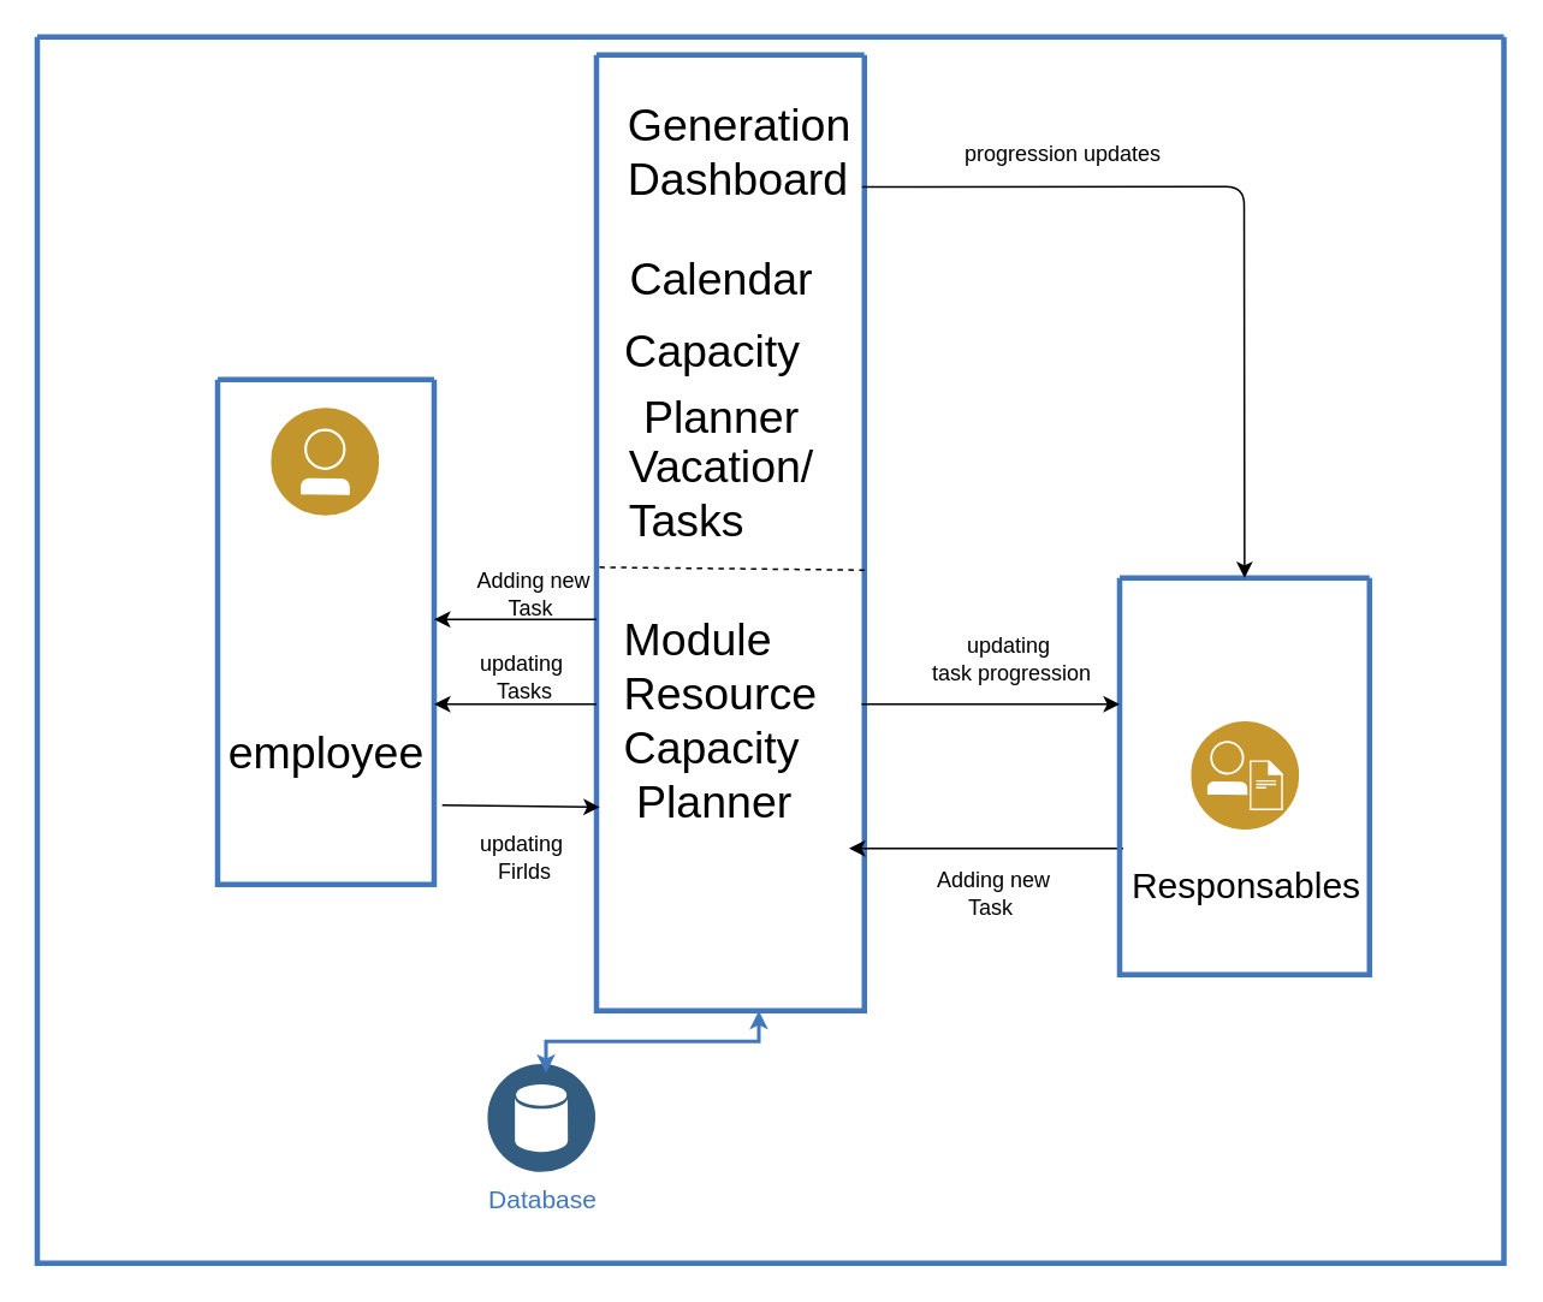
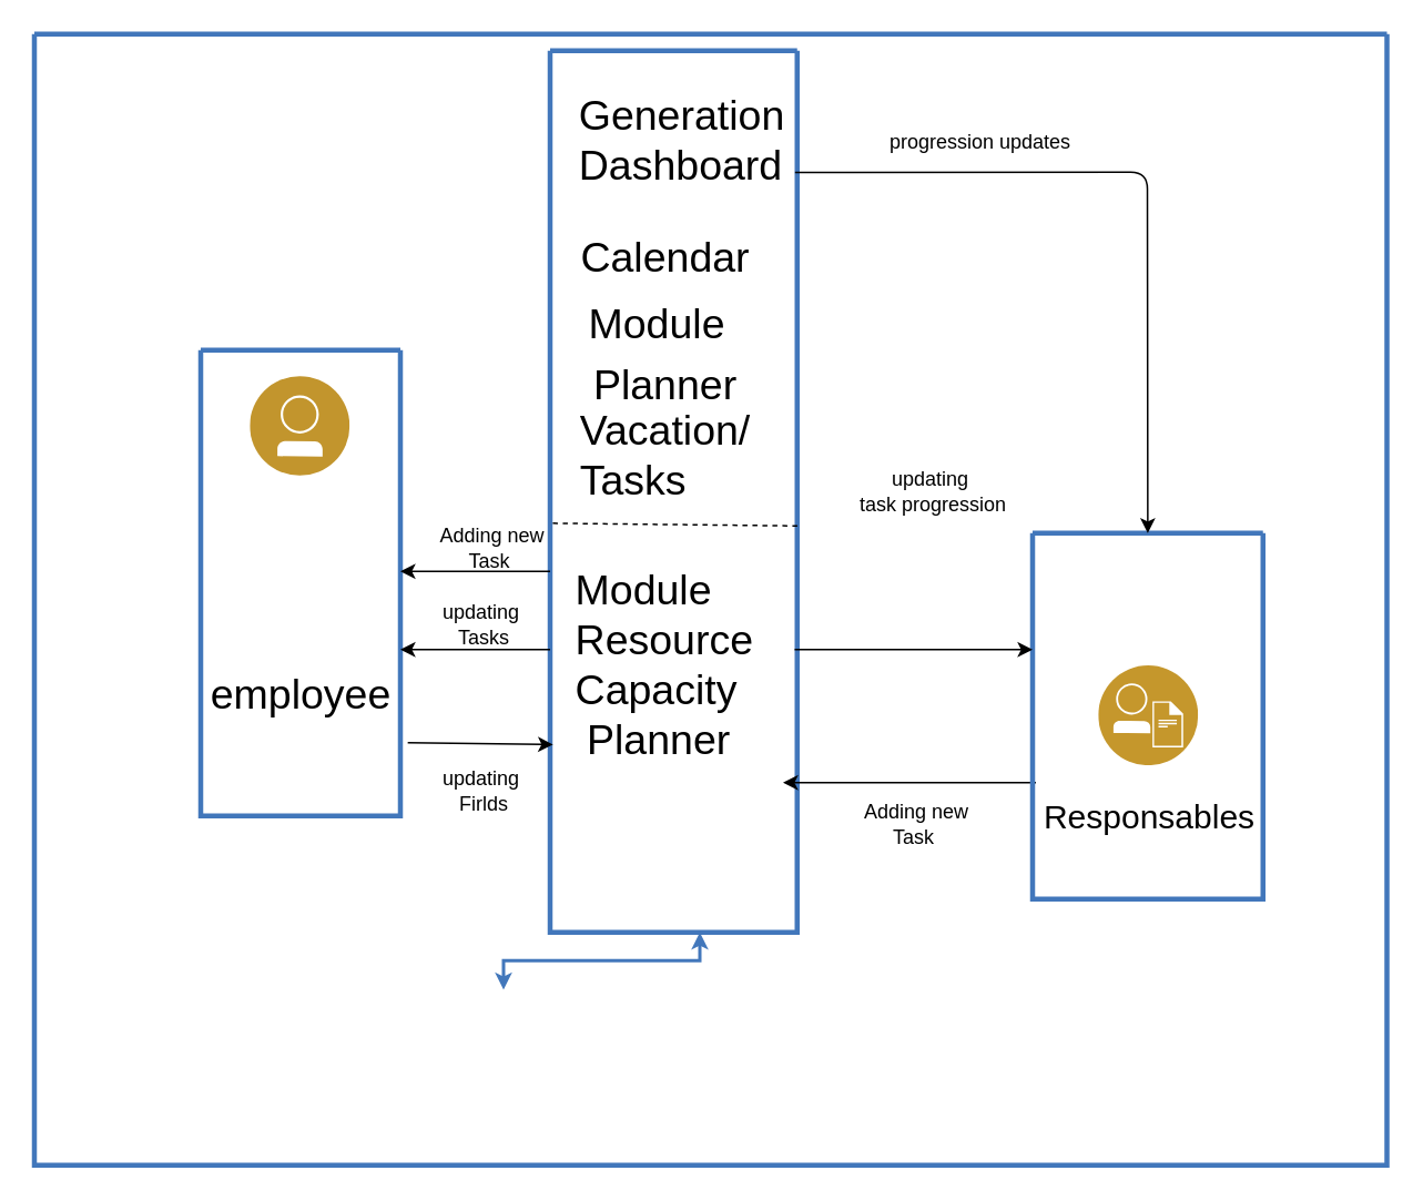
- <mxCell id="10" value="&lt;div style=&quot;text-align: left&quot;&gt;&lt;span style=&quot;font-size: 25px&quot;&gt;Capacity&lt;/span&gt;&lt;/div&gt;" style="text;html=1;align=center;verticalAlign=middle;resizable=0;points=[];autosize=1;" vertex="1" parent="6"><mxGeometry x="8.5" y="153" width="110" height="20" as="geometry" /></mxCell>
+ <mxCell id="10" value="&lt;div style=&quot;text-align: left&quot;&gt;&lt;span style=&quot;font-size: 25px&quot;&gt;Module&lt;/span&gt;&lt;/div&gt;" style="text;html=1;align=center;verticalAlign=middle;resizable=0;points=[];autosize=1;" vertex="1" parent="6"><mxGeometry x="8.5" y="153" width="110" height="20" as="geometry" /></mxCell>
- <mxCell id="29" value="updating&amp;nbsp;&lt;br&gt;task progression" style="text;html=1;align=center;verticalAlign=middle;resizable=0;points=[];autosize=1;" vertex="1" parent="2"><mxGeometry x="490" y="330" width="100" height="30" as="geometry" /></mxCell>
+ <mxCell id="29" value="updating&amp;nbsp;&lt;br&gt;task progression" style="text;html=1;align=center;verticalAlign=middle;resizable=0;points=[];autosize=1;" vertex="1" parent="2"><mxGeometry x="490" y="260" width="100" height="30" as="geometry" /></mxCell>
- <mxCell id="13" value="Database" style="aspect=fixed;perimeter=ellipsePerimeter;html=1;align=center;shadow=0;dashed=0;image;image=img/lib/ibm/data/data_services.svg;rounded=1;labelBackgroundColor=#ffffff;strokeColor=#666666;strokeWidth=3;fillColor=#C2952D;gradientColor=none;fontSize=14;fontColor=#4277BB;" parent="2" vertex="1"><mxGeometry x="250" y="570" width="60" height="60" as="geometry" /></mxCell>
